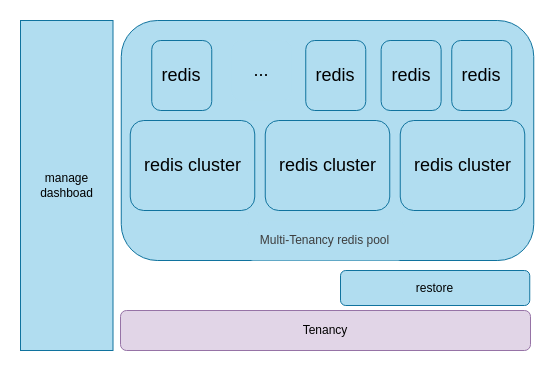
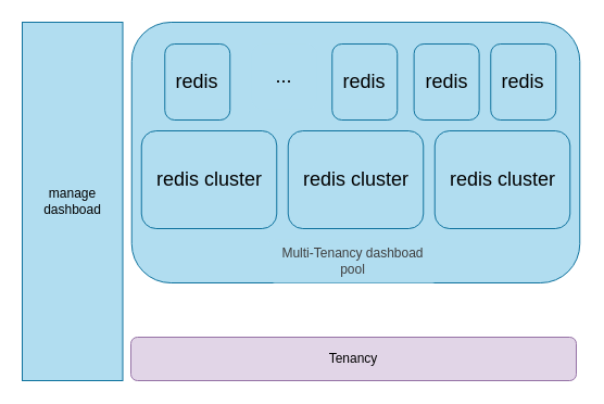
- <mxCell id="14" value="&lt;span style=&quot;color: rgb(61 , 61 , 61) ; font-family: &amp;#34;arial&amp;#34; , sans-serif&quot;&gt;Multi-Tenancy redis pool&lt;/span&gt;" style="rounded=1;whiteSpace=wrap;html=1;fillColor=#b1ddf0;strokeColor=none;" parent="1" vertex="1"><mxGeometry x="246.38" y="220" width="157.25" height="40" as="geometry" /></mxCell>
+ <mxCell id="14" value="&lt;span style=&quot;color: rgb(61 , 61 , 61) ; font-family: &amp;#34;arial&amp;#34; , sans-serif&quot;&gt;Multi-Tenancy dashboad pool&lt;/span&gt;" style="rounded=1;whiteSpace=wrap;html=1;fillColor=#b1ddf0;strokeColor=none;" parent="1" vertex="1"><mxGeometry x="246.38" y="220" width="157.25" height="40" as="geometry" /></mxCell>
- <mxCell id="12" value="restore" style="rounded=1;whiteSpace=wrap;html=1;fillColor=#b1ddf0;strokeColor=#10739e;" parent="1" vertex="1"><mxGeometry x="340.01" y="270" width="189.25" height="35" as="geometry" /></mxCell>
